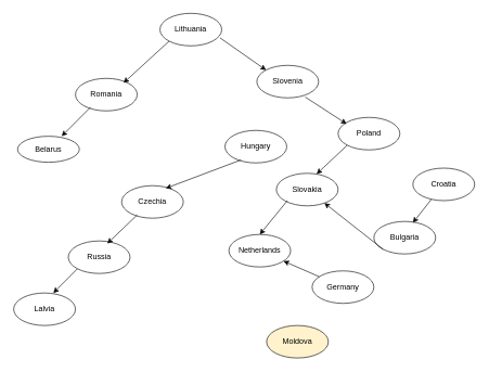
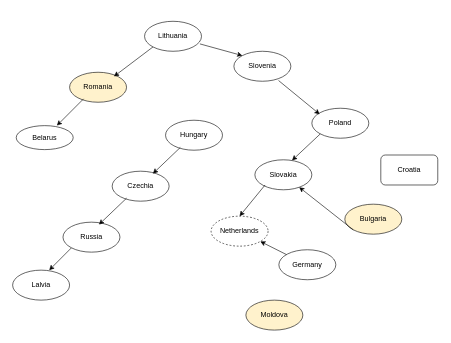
- <mxCell id="2" value="Lithuania" style="ellipse;whiteSpace=wrap;html=1;" vertex="1" parent="1"><mxGeometry x="245" width="95" height="50" as="geometry" y="20" /></mxCell>
+ <mxCell id="2" value="Lithuania" style="ellipse;whiteSpace=wrap;html=1;" vertex="1" parent="1"><mxGeometry x="240" y="35" width="95" height="50" as="geometry" /></mxCell>
- <mxCell id="5" value="Slovenia" style="ellipse;whiteSpace=wrap;html=1;" vertex="1" parent="1"><mxGeometry x="394" y="100" width="95" height="50" as="geometry" /></mxCell>
+ <mxCell id="5" value="Slovenia" style="ellipse;whiteSpace=wrap;html=1;" vertex="1" parent="1"><mxGeometry x="389" y="85" width="95" height="50" as="geometry" /></mxCell>
- <mxCell id="3" value="Romania" style="ellipse;whiteSpace=wrap;html=1;" vertex="1" parent="1"><mxGeometry x="115" y="120" width="95" height="50" as="geometry" /></mxCell>
+ <mxCell id="3" value="Romania" style="ellipse;whiteSpace=wrap;html=1;fillColor=#fff2cc;" vertex="1" parent="1"><mxGeometry x="115" y="120" width="95" height="50" as="geometry" /></mxCell>
- <mxCell id="12" value="Hungary" style="ellipse;whiteSpace=wrap;html=1;" vertex="1" parent="1"><mxGeometry x="345" y="200" width="95" height="50" as="geometry" /></mxCell>
+ <mxCell id="12" value="Hungary" style="ellipse;whiteSpace=wrap;html=1;" vertex="1" parent="1"><mxGeometry x="275" y="200" width="95" height="50" as="geometry" /></mxCell>
- <mxCell id="6" value="Croatia" style="ellipse;whiteSpace=wrap;html=1;" vertex="1" parent="1"><mxGeometry x="634" y="258" width="95" height="50" as="geometry" /></mxCell>
+ <mxCell id="6" value="Croatia" style="whiteSpace=wrap;html=1;rounded=1;" vertex="1" parent="1"><mxGeometry x="634" y="258" width="95" height="50" as="geometry" /></mxCell>
- <mxCell id="26" value="" style="endArrow=classic;html=1;rounded=0;exitX=0.302;exitY=0.954;exitDx=0;exitDy=0;exitPerimeter=0;entryX=0.632;entryY=0.04;entryDx=0;entryDy=0;entryPerimeter=0;" edge="1" parent="1" source="6" target="7"><mxGeometry width="50" height="50" relative="1" as="geometry"><mxPoint x="671" y="300" as="sourcePoint" /><mxPoint x="624" y="342" as="targetPoint" /></mxGeometry></mxCell>
- <mxCell id="7" value="Bulgaria" style="ellipse;whiteSpace=wrap;html=1;" vertex="1" parent="1"><mxGeometry x="574" y="340" width="95" height="50" as="geometry" /></mxCell>
+ <mxCell id="7" value="Bulgaria" style="ellipse;whiteSpace=wrap;html=1;fillColor=#fff2cc;" vertex="1" parent="1"><mxGeometry x="574" y="340" width="95" height="50" as="geometry" /></mxCell>
- <mxCell id="15" value="Netherlands" style="ellipse;whiteSpace=wrap;html=1;" vertex="1" parent="1"><mxGeometry x="351" y="360" width="95" height="50" as="geometry" /></mxCell>
+ <mxCell id="15" value="Netherlands" style="ellipse;whiteSpace=wrap;html=1;dashed=1;" vertex="1" parent="1"><mxGeometry x="351" y="360" width="95" height="50" as="geometry" /></mxCell>
- <mxCell id="13" value="Germany" style="ellipse;whiteSpace=wrap;html=1;" vertex="1" parent="1"><mxGeometry x="479" y="416" width="95" height="50" as="geometry" /></mxCell>
+ <mxCell id="13" value="Germany" style="ellipse;whiteSpace=wrap;html=1;" vertex="1" parent="1"><mxGeometry x="464" y="416" width="95" height="50" as="geometry" /></mxCell>
